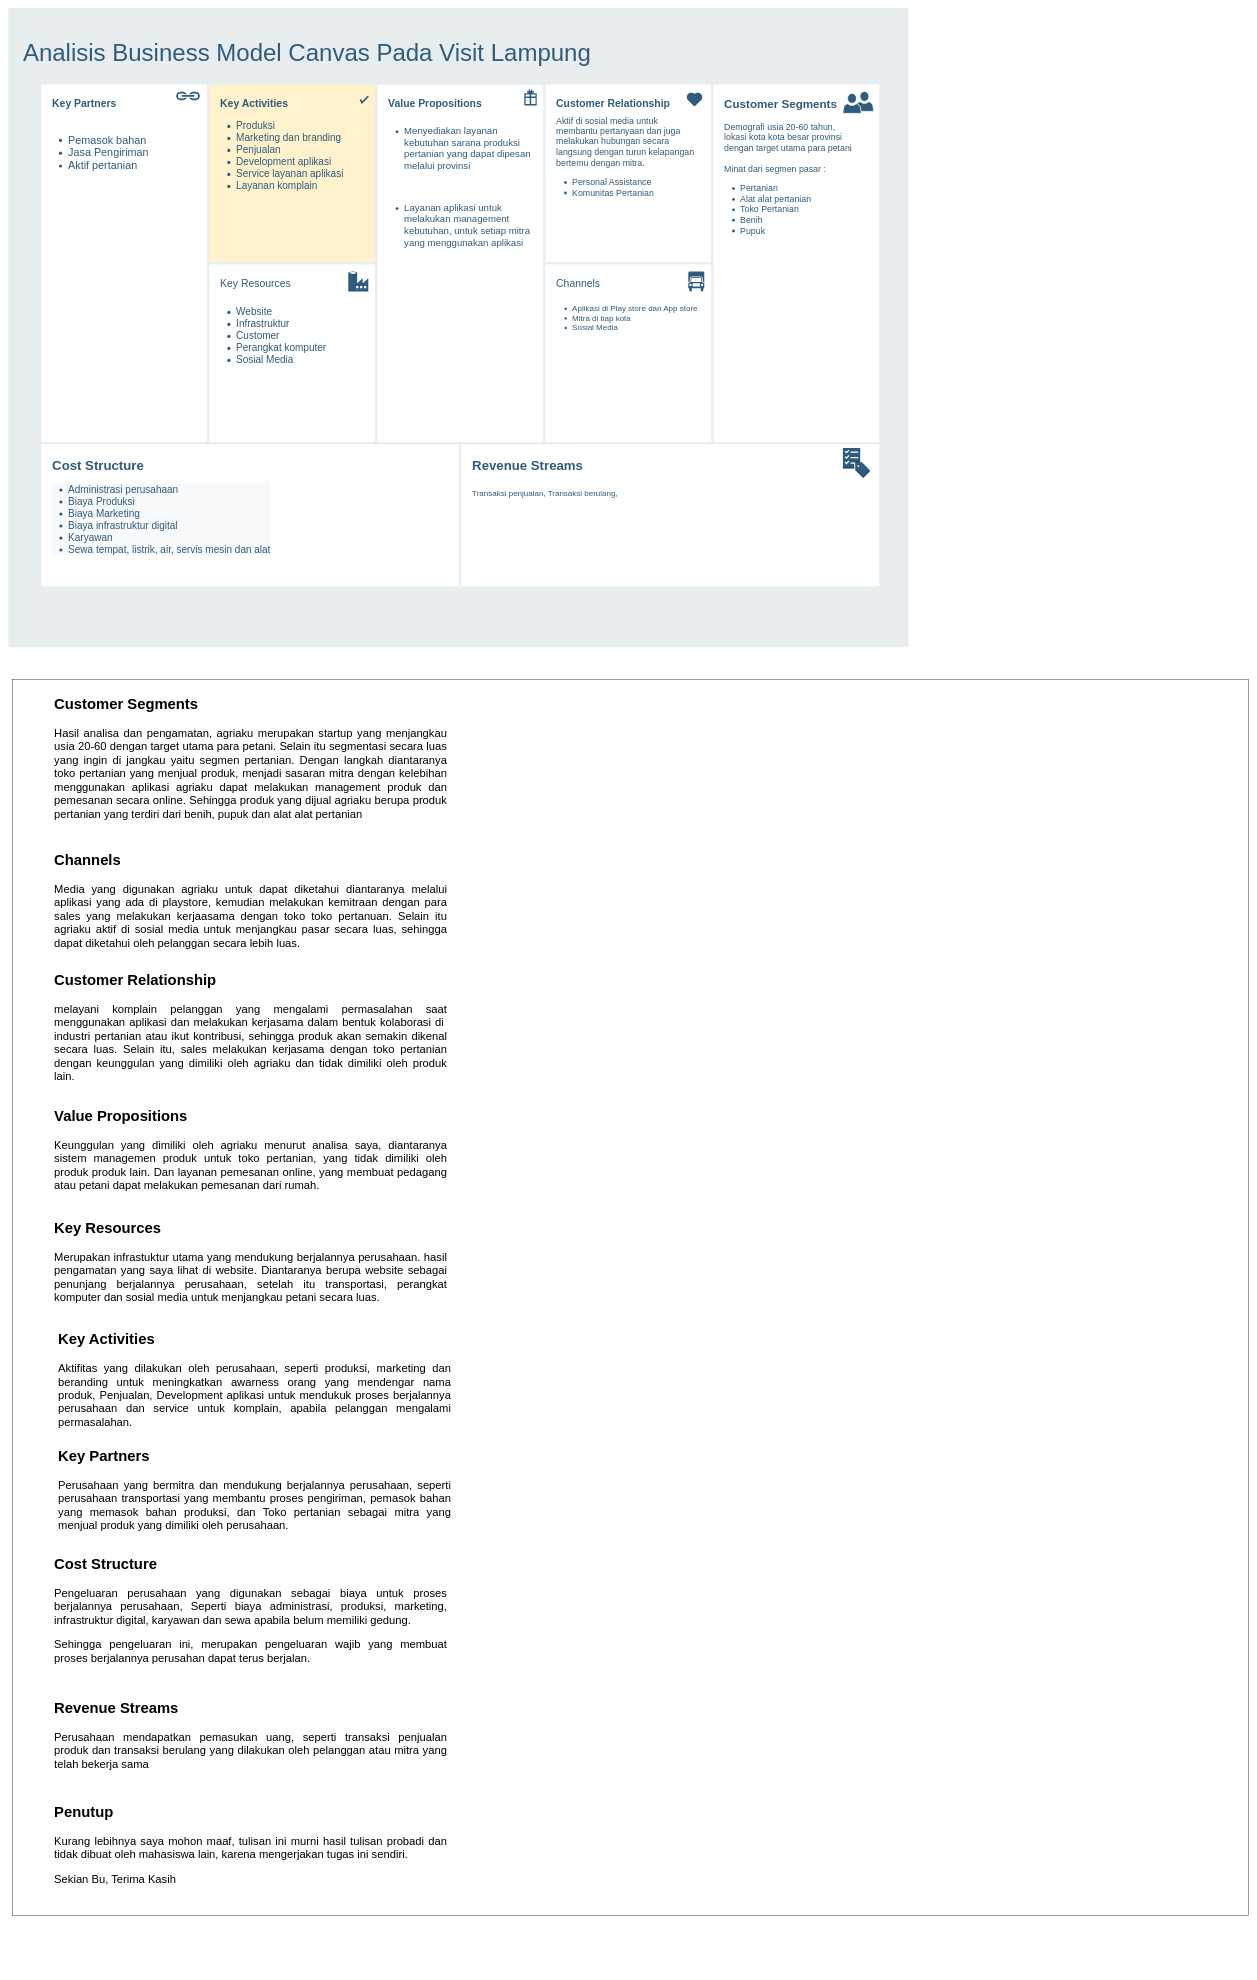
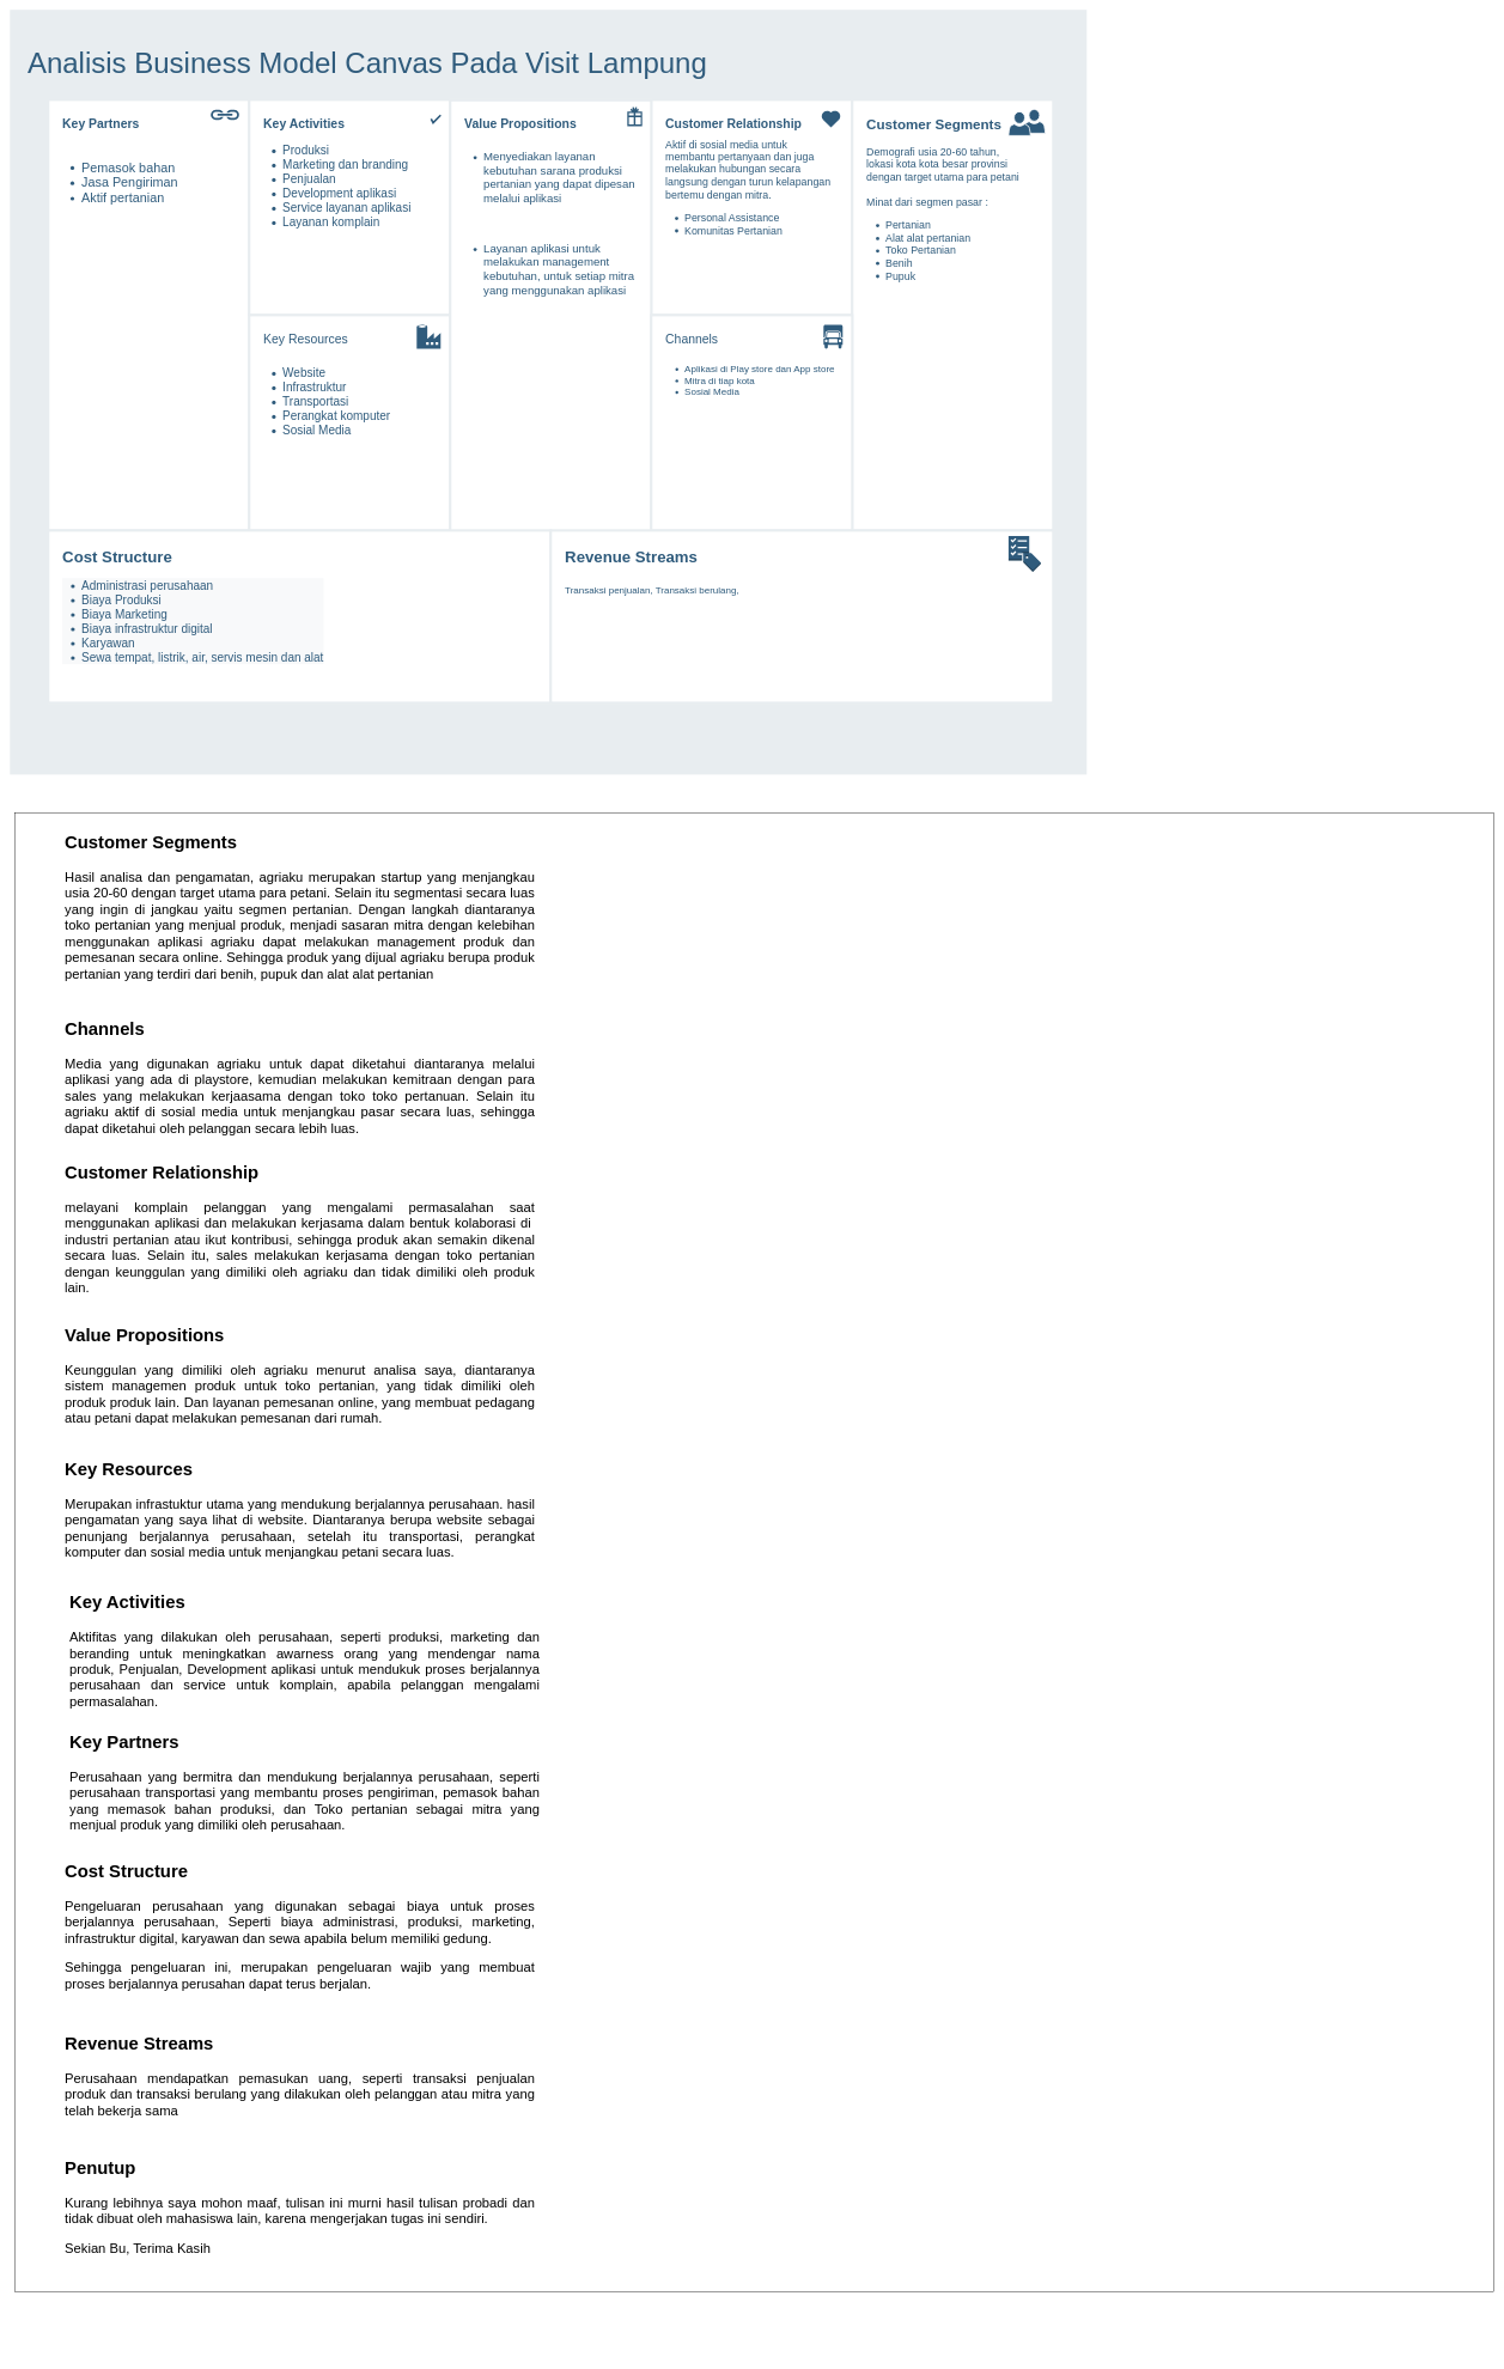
- <mxCell id="7" value="&lt;div style=&quot;font-size: 26px&quot;&gt;&lt;font style=&quot;font-size: 26px&quot;&gt;&lt;b&gt;Value Propositions&lt;/b&gt;&lt;/font&gt;&lt;/div&gt;&lt;div&gt;&lt;br&gt;&lt;/div&gt;&lt;div style=&quot;font-size: 24px&quot;&gt;&lt;div&gt;&lt;div&gt;&lt;ul&gt;&lt;li&gt;Menyediakan layanan kebutuhan sarana produksi pertanian yang dapat dipesan melalui provinsi&lt;/li&gt;&lt;/ul&gt;&lt;div&gt;&lt;br&gt;&lt;/div&gt;&lt;ul&gt;&lt;li&gt;Layanan aplikasi untuk melakukan management kebutuhan, untuk setiap mitra yang menggunakan aplikasi&lt;/li&gt;&lt;/ul&gt;&lt;/div&gt;&lt;div&gt;&lt;br&gt;&lt;/div&gt;&lt;/div&gt;&lt;/div&gt;" style="rounded=0;whiteSpace=wrap;html=1;shadow=0;labelBackgroundColor=none;strokeColor=#e8edf0;strokeWidth=5;fillColor=#ffffff;fontSize=12;fontColor=#2F5B7C;align=left;verticalAlign=top;spacing=30;" parent="1" vertex="1"><mxGeometry x="940" y="209" width="420" height="900" as="geometry" /></mxCell>
+ <mxCell id="7" value="&lt;div style=&quot;font-size: 26px&quot;&gt;&lt;font style=&quot;font-size: 26px&quot;&gt;&lt;b&gt;Value Propositions&lt;/b&gt;&lt;/font&gt;&lt;/div&gt;&lt;div&gt;&lt;br&gt;&lt;/div&gt;&lt;div style=&quot;font-size: 24px&quot;&gt;&lt;div&gt;&lt;div&gt;&lt;ul&gt;&lt;li&gt;Menyediakan layanan kebutuhan sarana produksi pertanian yang dapat dipesan melalui aplikasi&lt;/li&gt;&lt;/ul&gt;&lt;div&gt;&lt;br&gt;&lt;/div&gt;&lt;ul&gt;&lt;li&gt;Layanan aplikasi untuk melakukan management kebutuhan, untuk setiap mitra yang menggunakan aplikasi&lt;/li&gt;&lt;/ul&gt;&lt;/div&gt;&lt;div&gt;&lt;br&gt;&lt;/div&gt;&lt;/div&gt;&lt;/div&gt;" style="rounded=0;whiteSpace=wrap;html=1;shadow=0;labelBackgroundColor=none;strokeColor=#e8edf0;strokeWidth=5;fillColor=#ffffff;fontSize=12;fontColor=#2F5B7C;align=left;verticalAlign=top;spacing=30;" parent="1" vertex="1"><mxGeometry x="940" y="209" width="420" height="900" as="geometry" /></mxCell>
- <mxCell id="5" value="&lt;font&gt;&lt;font style=&quot;font-size: 26px&quot;&gt;&lt;b&gt;Key Activities&lt;/b&gt;&lt;/font&gt;&lt;br&gt;&lt;/font&gt;&lt;font style=&quot;font-size: 25px&quot;&gt;&lt;ul&gt;&lt;li&gt;Produksi&lt;/li&gt;&lt;li&gt;Marketing dan branding&amp;nbsp;&lt;/li&gt;&lt;li&gt;Penjualan&lt;/li&gt;&lt;li&gt;Development aplikasi&lt;/li&gt;&lt;li&gt;Service layanan aplikasi&lt;/li&gt;&lt;li&gt;Layanan komplain&lt;/li&gt;&lt;/ul&gt;&lt;/font&gt;" style="rounded=0;whiteSpace=wrap;html=1;shadow=0;labelBackgroundColor=none;strokeColor=#e8edf0;strokeWidth=5;fillColor=#fff2cc;fontSize=12;fontColor=#2F5B7C;align=left;verticalAlign=top;spacing=30;" parent="1" vertex="1"><mxGeometry x="520" y="208" width="420" height="450" as="geometry" /></mxCell>
+ <mxCell id="5" value="&lt;font&gt;&lt;font style=&quot;font-size: 26px&quot;&gt;&lt;b&gt;Key Activities&lt;/b&gt;&lt;/font&gt;&lt;br&gt;&lt;/font&gt;&lt;font style=&quot;font-size: 25px&quot;&gt;&lt;ul&gt;&lt;li&gt;Produksi&lt;/li&gt;&lt;li&gt;Marketing dan branding&amp;nbsp;&lt;/li&gt;&lt;li&gt;Penjualan&lt;/li&gt;&lt;li&gt;Development aplikasi&lt;/li&gt;&lt;li&gt;Service layanan aplikasi&lt;/li&gt;&lt;li&gt;Layanan komplain&lt;/li&gt;&lt;/ul&gt;&lt;/font&gt;" style="rounded=0;whiteSpace=wrap;html=1;shadow=0;labelBackgroundColor=none;strokeColor=#e8edf0;strokeWidth=5;fillColor=#ffffff;fontSize=12;fontColor=#2F5B7C;align=left;verticalAlign=top;spacing=30;" parent="1" vertex="1"><mxGeometry x="520" y="208" width="420" height="450" as="geometry" /></mxCell>
- <mxCell id="6" value="&lt;div&gt;&lt;font style=&quot;font-size: 26px&quot;&gt;Key Resources&lt;/font&gt;&lt;/div&gt;&lt;div&gt;&lt;br&gt;&lt;/div&gt;&lt;div style=&quot;font-size: 25px&quot;&gt;&lt;ul&gt;&lt;li&gt;Website&lt;/li&gt;&lt;li&gt;Infrastruktur&amp;nbsp;&lt;/li&gt;&lt;li&gt;Customer&lt;/li&gt;&lt;li&gt;Perangkat komputer&lt;/li&gt;&lt;li&gt;Sosial Media&lt;/li&gt;&lt;/ul&gt;&lt;/div&gt;" style="rounded=0;whiteSpace=wrap;html=1;shadow=0;labelBackgroundColor=none;strokeColor=#e8edf0;strokeWidth=5;fillColor=#ffffff;fontSize=12;fontColor=#2F5B7C;align=left;verticalAlign=top;spacing=30;" parent="1" vertex="1"><mxGeometry x="520" y="658" width="420" height="450" as="geometry" /></mxCell>
+ <mxCell id="6" value="&lt;div&gt;&lt;font style=&quot;font-size: 26px&quot;&gt;Key Resources&lt;/font&gt;&lt;/div&gt;&lt;div&gt;&lt;br&gt;&lt;/div&gt;&lt;div style=&quot;font-size: 25px&quot;&gt;&lt;ul&gt;&lt;li&gt;Website&lt;/li&gt;&lt;li&gt;Infrastruktur&amp;nbsp;&lt;/li&gt;&lt;li&gt;Transportasi&lt;/li&gt;&lt;li&gt;Perangkat komputer&lt;/li&gt;&lt;li&gt;Sosial Media&lt;/li&gt;&lt;/ul&gt;&lt;/div&gt;" style="rounded=0;whiteSpace=wrap;html=1;shadow=0;labelBackgroundColor=none;strokeColor=#e8edf0;strokeWidth=5;fillColor=#ffffff;fontSize=12;fontColor=#2F5B7C;align=left;verticalAlign=top;spacing=30;" parent="1" vertex="1"><mxGeometry x="520" y="658" width="420" height="450" as="geometry" /></mxCell>
